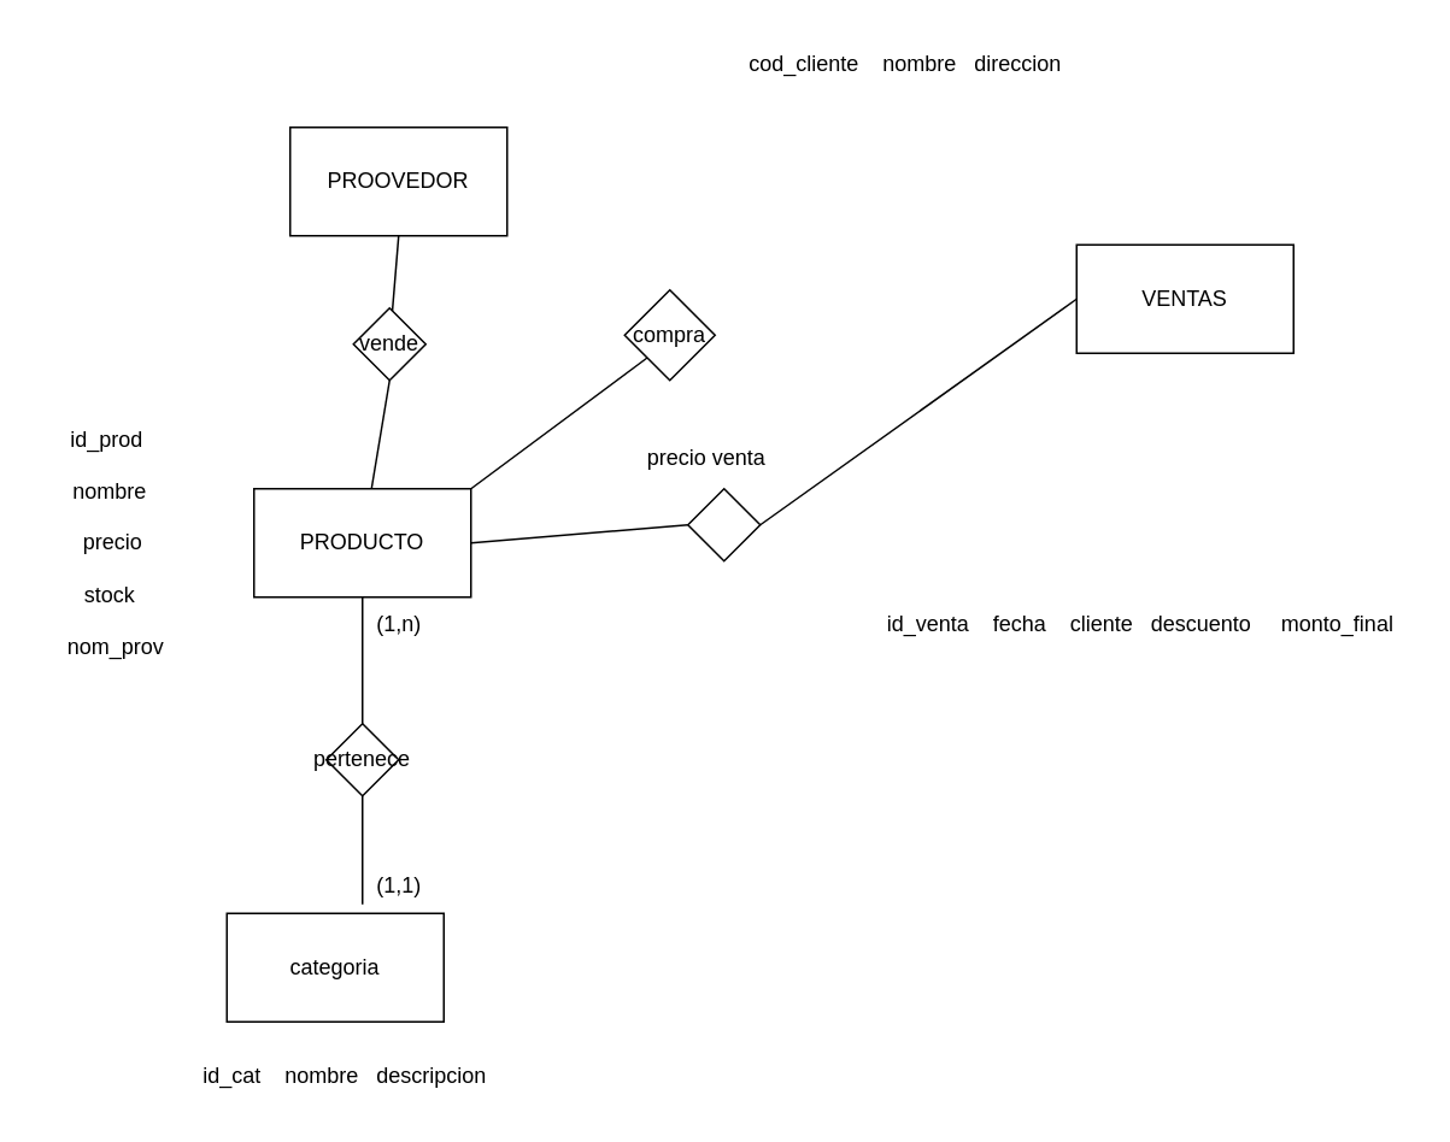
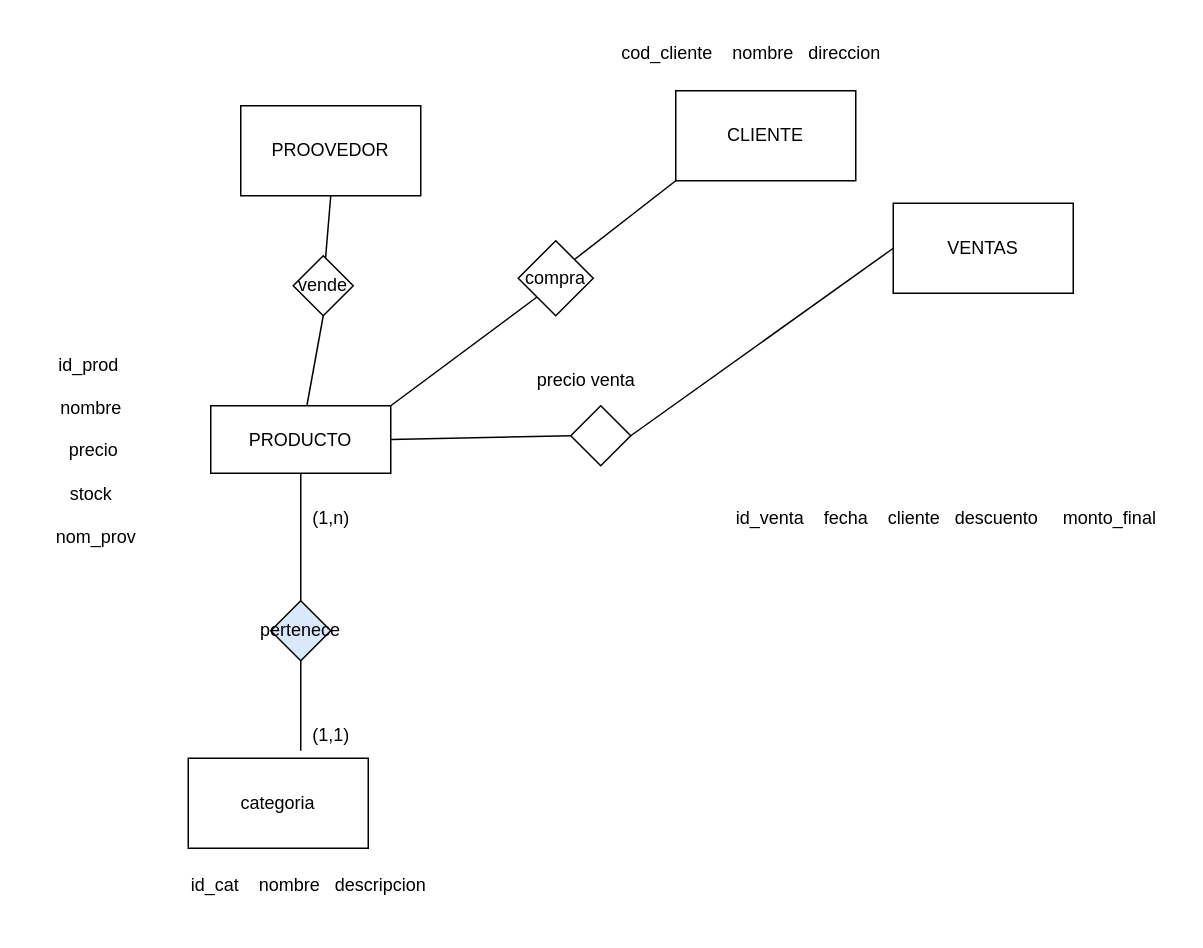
+ <mxCell id="3" value="CLIENTE" style="whiteSpace=wrap;html=1;" vertex="1" parent="1"><mxGeometry x="450" y="60" width="120" height="60" as="geometry" /></mxCell>
+ <mxCell id="20" value="" style="endArrow=none;html=1;rounded=0;entryX=0;entryY=1;entryDx=0;entryDy=0;exitX=1;exitY=0;exitDx=0;exitDy=0;" edge="1" parent="1" source="22" target="3"><mxGeometry width="50" height="50" relative="1" as="geometry"><mxPoint x="360" y="400" as="sourcePoint" /><mxPoint x="410" y="350" as="targetPoint" /></mxGeometry></mxCell>
- <mxCell id="4" value="PRODUCTO" style="whiteSpace=wrap;html=1;" vertex="1" parent="1"><mxGeometry x="140" y="270" width="120" height="60" as="geometry" /></mxCell>
+ <mxCell id="4" value="PRODUCTO" style="whiteSpace=wrap;html=1;" vertex="1" parent="1"><mxGeometry x="140" y="270" width="120" height="45" as="geometry" /></mxCell>
- <mxCell id="15" value="pertenece" style="rhombus;whiteSpace=wrap;html=1;" vertex="1" parent="1"><mxGeometry x="180" y="400" width="40" height="40" as="geometry" /></mxCell>
+ <mxCell id="15" value="pertenece" style="rhombus;whiteSpace=wrap;html=1;fillColor=#dae8fc;" vertex="1" parent="1"><mxGeometry x="180" y="400" width="40" height="40" as="geometry" /></mxCell>
- <mxCell id="8" value="id_cat&amp;nbsp; &amp;nbsp; nombre&amp;nbsp; &amp;nbsp;descripcion" style="text;html=1;align=center;verticalAlign=middle;resizable=0;points=[];autosize=1;strokeColor=none;fillColor=none;" vertex="1" parent="1"><mxGeometry x="100" y="580" width="180" height="30" as="geometry" /></mxCell>
+ <mxCell id="8" value="id_cat&amp;nbsp; &amp;nbsp; nombre&amp;nbsp; &amp;nbsp;descripcion" style="text;html=1;align=center;verticalAlign=middle;resizable=0;points=[];autosize=1;strokeColor=none;fillColor=none;" vertex="1" parent="1"><mxGeometry x="115" y="575" width="180" height="30" as="geometry" /></mxCell>
